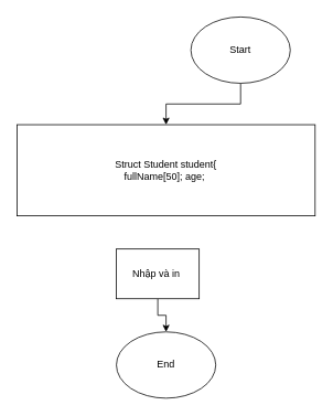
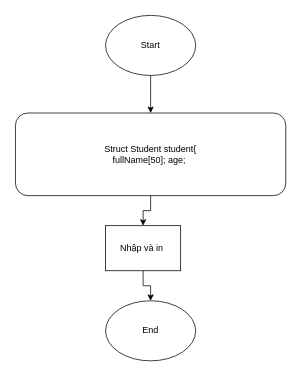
- <mxCell id="3" value="Start" style="ellipse;whiteSpace=wrap;html=1;" parent="1" vertex="1"><mxGeometry x="230" y="20" width="120" height="80" as="geometry" /></mxCell>
+ <mxCell id="3" value="Start" style="ellipse;whiteSpace=wrap;html=1;" parent="1" vertex="1"><mxGeometry x="140" width="120" height="80" as="geometry" y="20" /></mxCell>
- <mxCell id="5" value="Struct Student student{&lt;br&gt;fullName[50]; age;&amp;nbsp;" style="whiteSpace=wrap;html=1;" parent="1" vertex="1"><mxGeometry x="20" y="150" width="360" height="110" as="geometry" /></mxCell>
+ <mxCell id="5" value="Struct Student student{&lt;br&gt;fullName[50]; age;&amp;nbsp;" style="whiteSpace=wrap;html=1;rounded=1;" parent="1" vertex="1"><mxGeometry x="20" y="150" width="360" height="110" as="geometry" /></mxCell>
+ <mxCell id="4" value="" style="edgeStyle=orthogonalEdgeStyle;rounded=0;orthogonalLoop=1;jettySize=auto;html=1;" edge="1" parent="1" source="5" target="7"><mxGeometry relative="1" as="geometry" /></mxCell>
